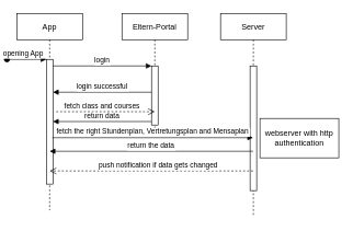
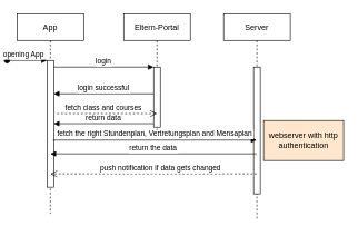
- <mxCell id="15" value="webserver with http authentication" style="rounded=0;whiteSpace=wrap;html=1;" vertex="1" parent="1"><mxGeometry x="390" y="180" width="120" height="60" as="geometry" /></mxCell>
+ <mxCell id="15" value="webserver with http authentication" style="rounded=0;whiteSpace=wrap;html=1;fillColor=#ffe6cc;" vertex="1" parent="1"><mxGeometry x="390" y="180" width="120" height="60" as="geometry" /></mxCell>
